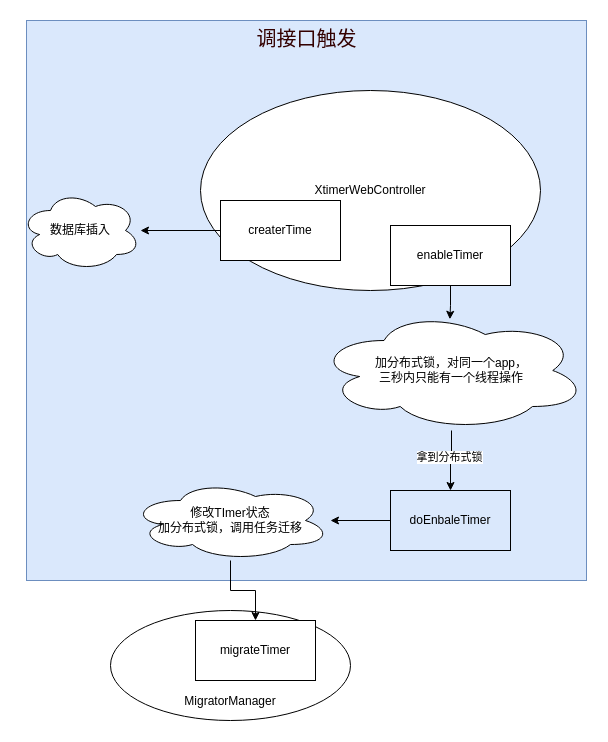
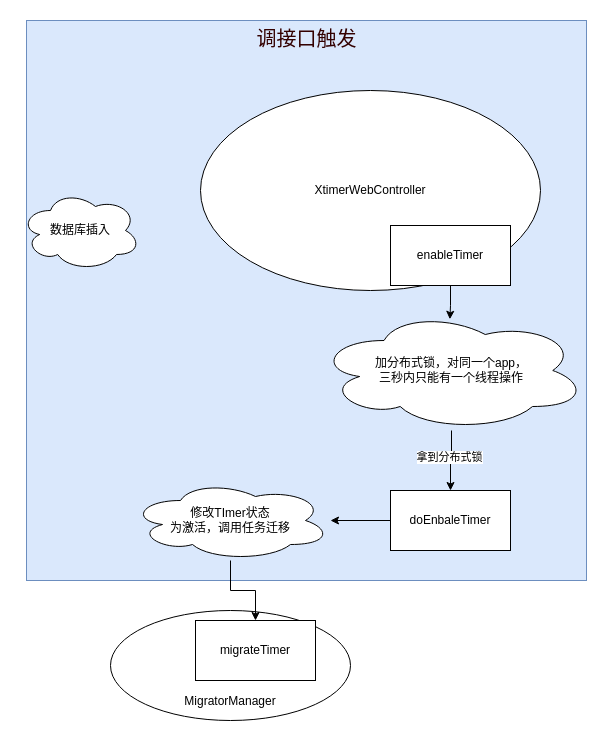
- <mxCell id="5" value="" style="edgeStyle=orthogonalEdgeStyle;rounded=0;orthogonalLoop=1;jettySize=auto;html=1;" edge="1" parent="1" source="15" target="7"><mxGeometry relative="1" as="geometry" /></mxCell>
- <mxCell id="15" value="createrTime" style="rounded=0;whiteSpace=wrap;html=1;" vertex="1" parent="1"><mxGeometry x="220" y="200" width="120" height="60" as="geometry" /></mxCell>
- <mxCell id="14" value="修改TImer状态&lt;div&gt;加分布式锁，调用任务迁移&lt;/div&gt;" style="ellipse;shape=cloud;whiteSpace=wrap;html=1;rounded=0;" vertex="1" parent="1"><mxGeometry x="130" y="480" width="200" height="80" as="geometry" /></mxCell>
+ <mxCell id="14" value="修改TImer状态&lt;div&gt;为激活，调用任务迁移&lt;/div&gt;" style="ellipse;shape=cloud;whiteSpace=wrap;html=1;rounded=0;" vertex="1" parent="1"><mxGeometry x="130" y="480" width="200" height="80" as="geometry" /></mxCell>
- <mxCell id="12" value="doEnbaleTimer" style="whiteSpace=wrap;html=1;rounded=0;fillColor=#dae8fc;" vertex="1" parent="1"><mxGeometry x="390" y="490" width="120" height="60" as="geometry" /></mxCell>
+ <mxCell id="12" value="doEnbaleTimer" style="whiteSpace=wrap;html=1;rounded=0;" vertex="1" parent="1"><mxGeometry x="390" y="490" width="120" height="60" as="geometry" /></mxCell>
